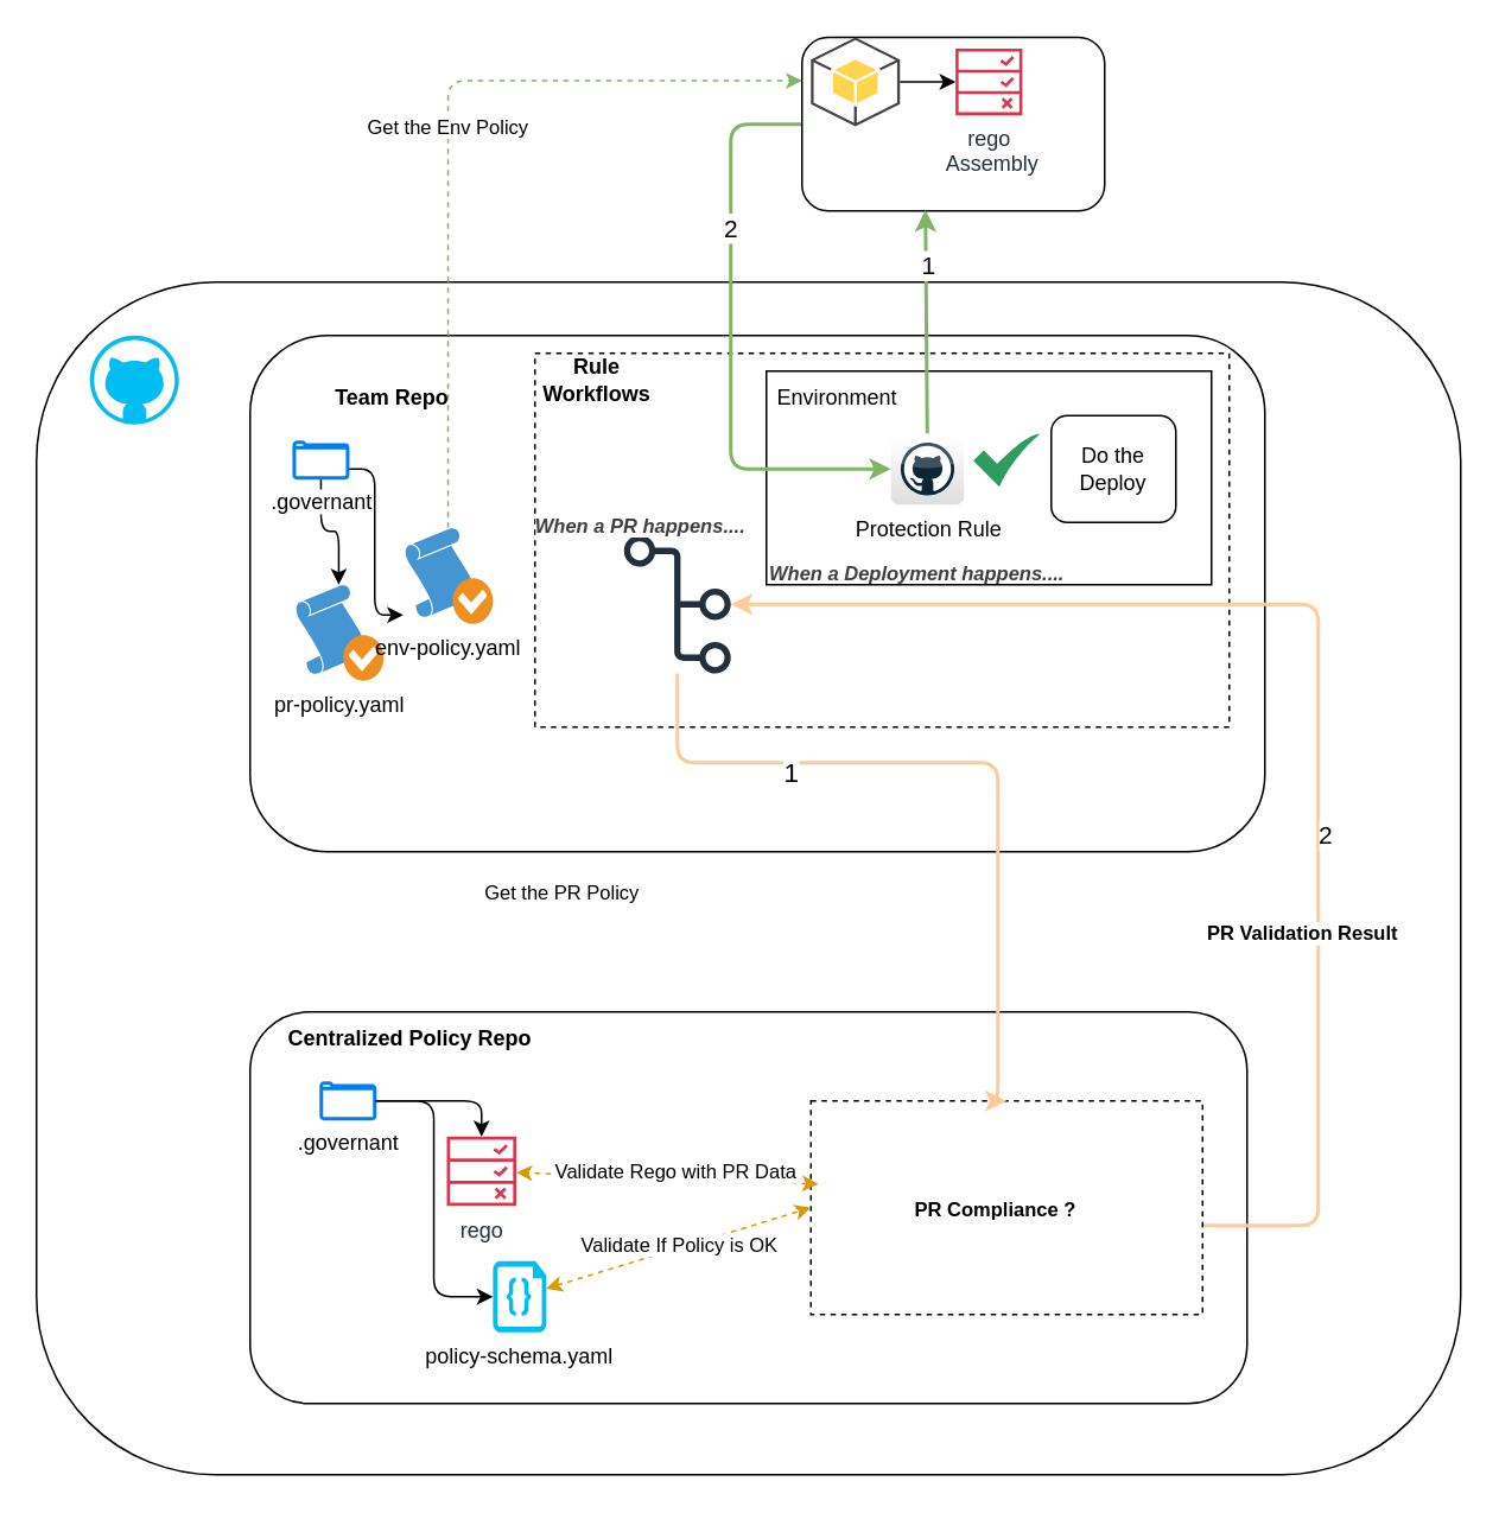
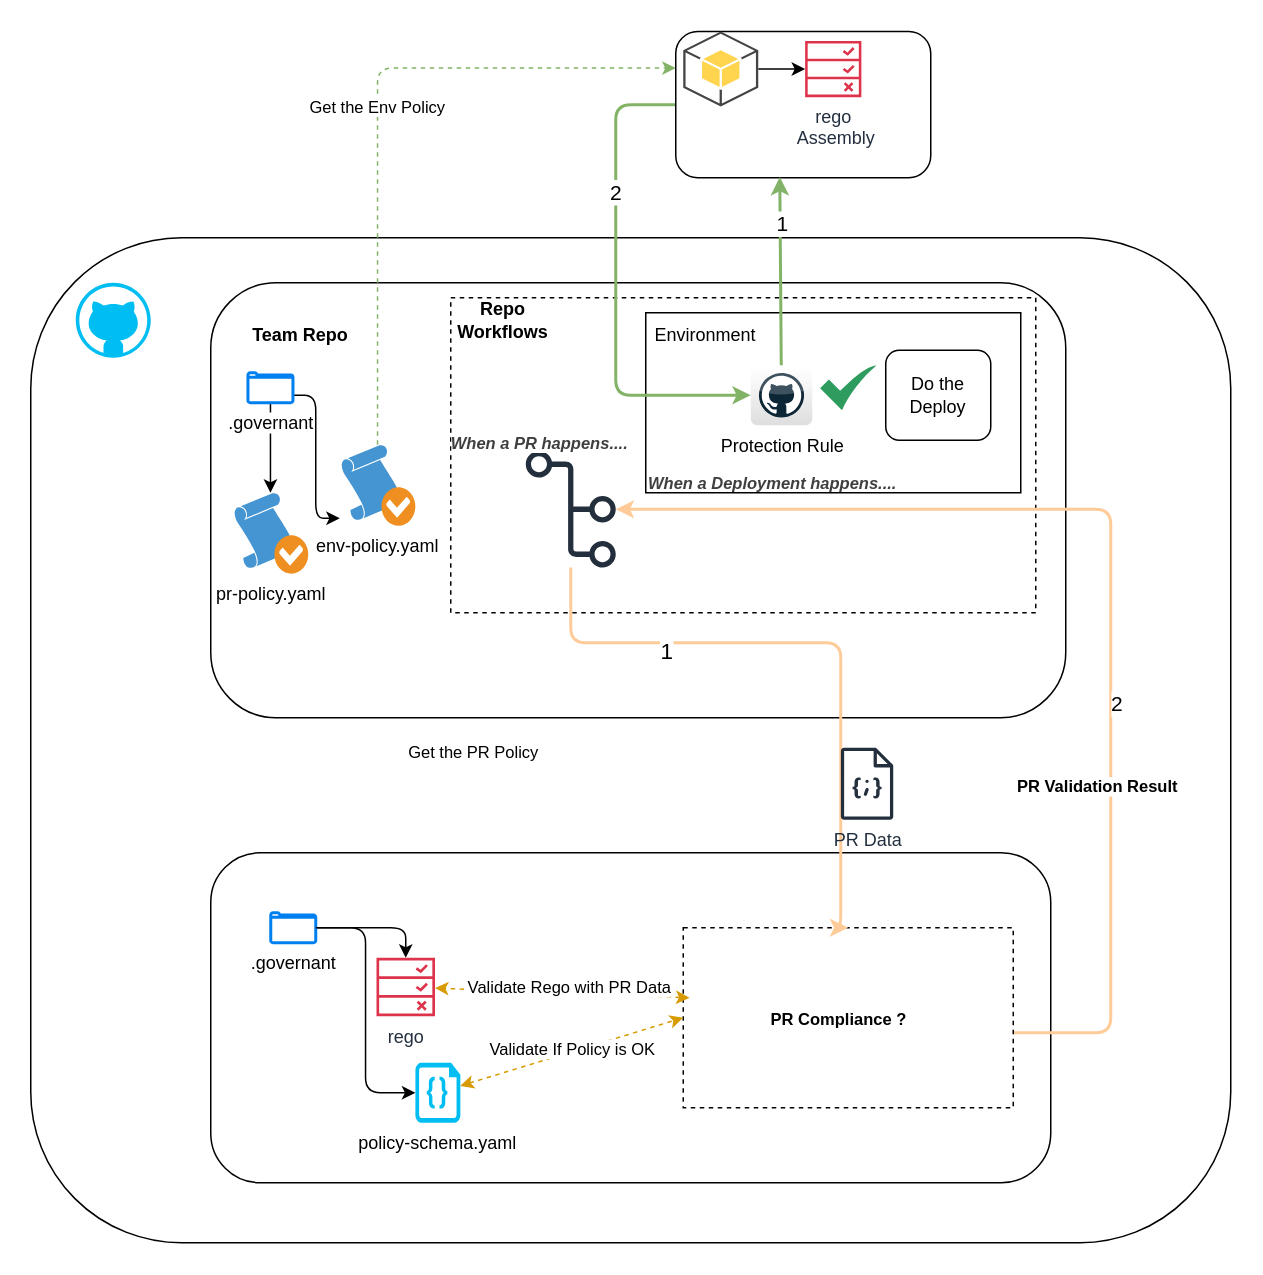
- <mxCell id="5" value="Rule Workflows" style="text;html=1;align=center;verticalAlign=middle;whiteSpace=wrap;rounded=0;fontStyle=1" parent="1" vertex="1"><mxGeometry x="300" width="70" height="30" as="geometry" y="198" /></mxCell>
+ <mxCell id="5" value="Repo Workflows" style="text;html=1;align=center;verticalAlign=middle;whiteSpace=wrap;rounded=0;fontStyle=1" parent="1" vertex="1"><mxGeometry x="300" width="70" height="30" as="geometry" y="198" /></mxCell>
- <mxCell id="15" value="&lt;b&gt;Team Repo&lt;/b&gt;" style="text;html=1;align=center;verticalAlign=middle;whiteSpace=wrap;rounded=0;" parent="1" vertex="1"><mxGeometry x="180" y="208" width="80" height="30" as="geometry" /></mxCell>
+ <mxCell id="15" value="&lt;b&gt;Team Repo&lt;/b&gt;" style="text;html=1;align=center;verticalAlign=middle;whiteSpace=wrap;rounded=0;" parent="1" vertex="1"><mxGeometry x="160" y="208" width="80" height="30" as="geometry" /></mxCell>
- <mxCell id="25" value="pr-policy.yaml" style="shadow=0;dashed=0;html=1;strokeColor=none;fillColor=#4495D1;labelPosition=center;verticalLabelPosition=bottom;verticalAlign=top;align=center;outlineConnect=0;shape=mxgraph.veeam.2d.privilege;" parent="1" vertex="1"><mxGeometry x="164.6" y="328" width="50.4" height="54" as="geometry" /></mxCell>
+ <mxCell id="25" value="pr-policy.yaml" style="shadow=0;dashed=0;html=1;strokeColor=none;fillColor=#4495D1;labelPosition=center;verticalLabelPosition=bottom;verticalAlign=top;align=center;outlineConnect=0;shape=mxgraph.veeam.2d.privilege;" parent="1" vertex="1"><mxGeometry x="154.6" y="328" width="50.4" height="54" as="geometry" /></mxCell>
+ <mxCell id="34" value="PR Data" style="sketch=0;outlineConnect=0;fontColor=#232F3E;gradientColor=none;fillColor=#232F3D;strokeColor=none;dashed=0;verticalLabelPosition=bottom;verticalAlign=top;align=center;html=1;fontSize=12;fontStyle=0;aspect=fixed;pointerEvents=1;shape=mxgraph.aws4.json_script;" parent="1" vertex="1"><mxGeometry x="560" y="498" width="35.07" height="48" as="geometry" /></mxCell>
- <mxCell id="7" value="&lt;b&gt;Centralized Policy Repo&lt;/b&gt;" style="text;html=1;align=center;verticalAlign=middle;whiteSpace=wrap;rounded=0;" parent="1" vertex="1"><mxGeometry x="160" y="568" width="140" height="30" as="geometry" /></mxCell>
